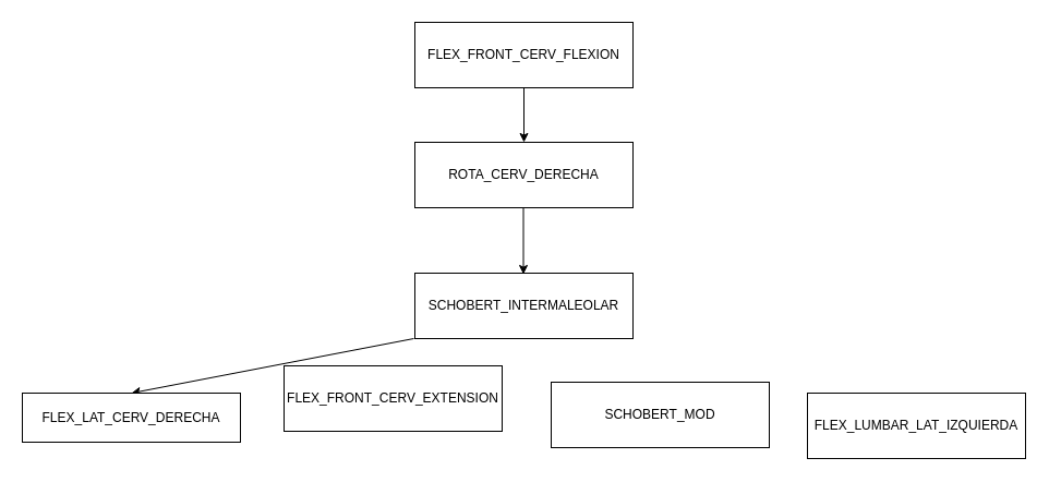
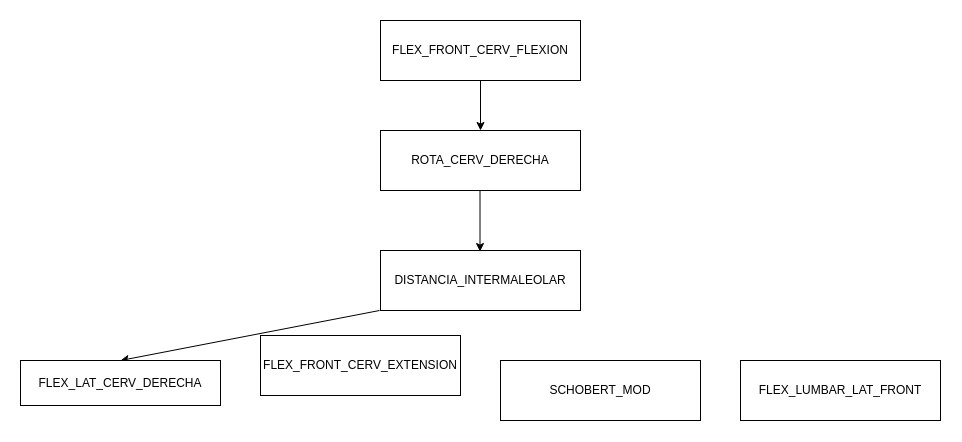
- <mxCell id="7" value="SCHOBERT_INTERMALEOLAR" style="rounded=0;whiteSpace=wrap;html=1;" vertex="1" parent="1"><mxGeometry x="380" y="250" width="200" height="60" as="geometry" /></mxCell>
+ <mxCell id="7" value="DISTANCIA_INTERMALEOLAR" style="rounded=0;whiteSpace=wrap;html=1;" vertex="1" parent="1"><mxGeometry x="380" y="250" width="200" height="60" as="geometry" /></mxCell>
- <mxCell id="10" value="SCHOBERT_MOD" style="rounded=0;whiteSpace=wrap;html=1;" vertex="1" parent="1"><mxGeometry x="505" y="350" width="200" height="60" as="geometry" /></mxCell>
+ <mxCell id="10" value="SCHOBERT_MOD" style="rounded=0;whiteSpace=wrap;html=1;" vertex="1" parent="1"><mxGeometry x="500" y="360" width="200" height="60" as="geometry" /></mxCell>
- <mxCell id="11" value="FLEX_LUMBAR_LAT_IZQUIERDA" style="rounded=0;whiteSpace=wrap;html=1;" vertex="1" parent="1"><mxGeometry x="740" y="360" width="200" height="60" as="geometry" /></mxCell>
+ <mxCell id="11" value="FLEX_LUMBAR_LAT_FRONT" style="rounded=0;whiteSpace=wrap;html=1;" vertex="1" parent="1"><mxGeometry x="740" y="360" width="200" height="60" as="geometry" /></mxCell>
